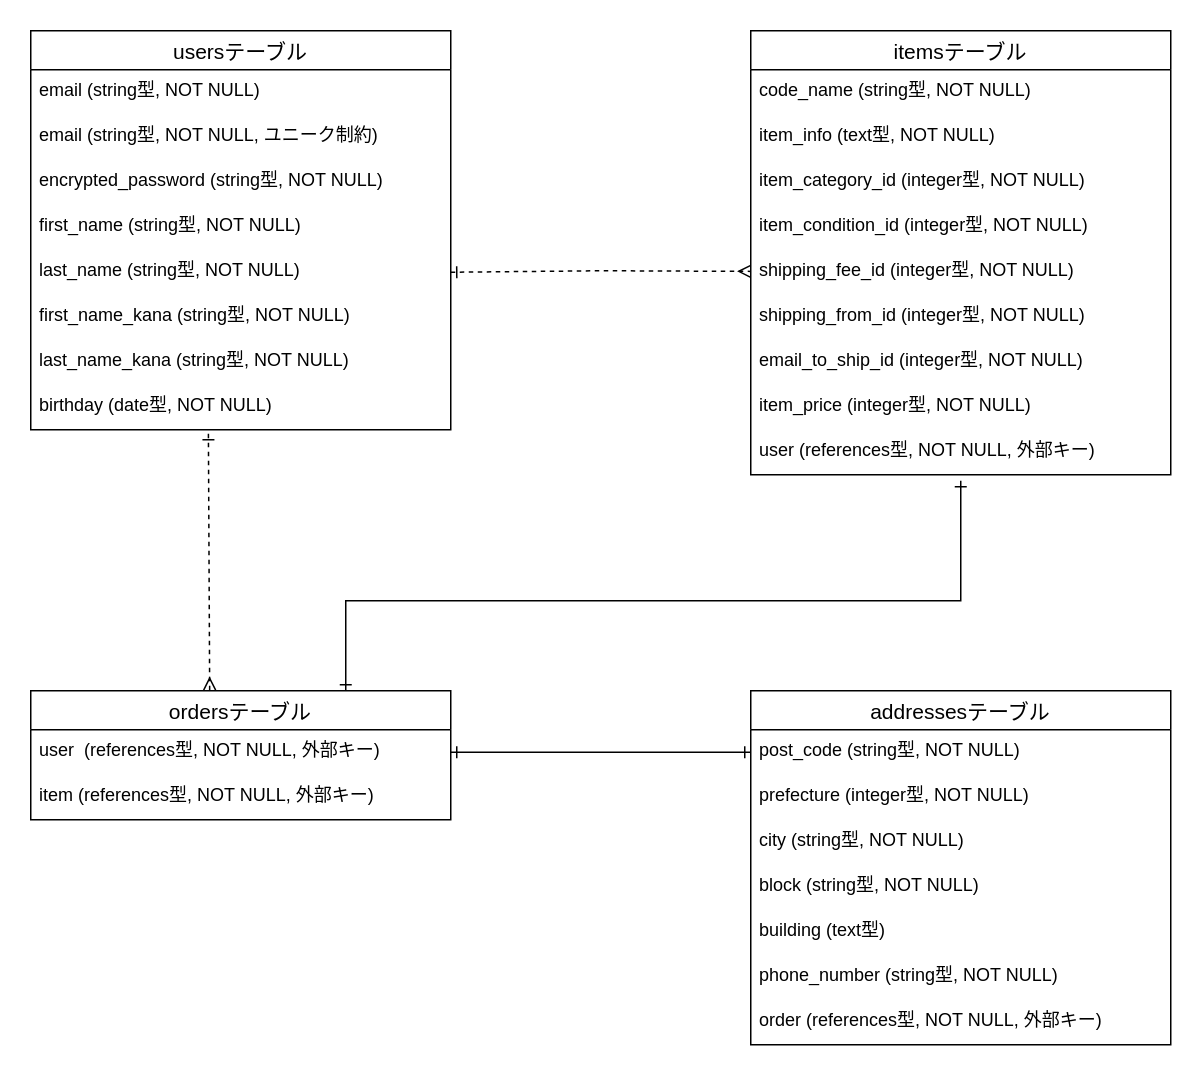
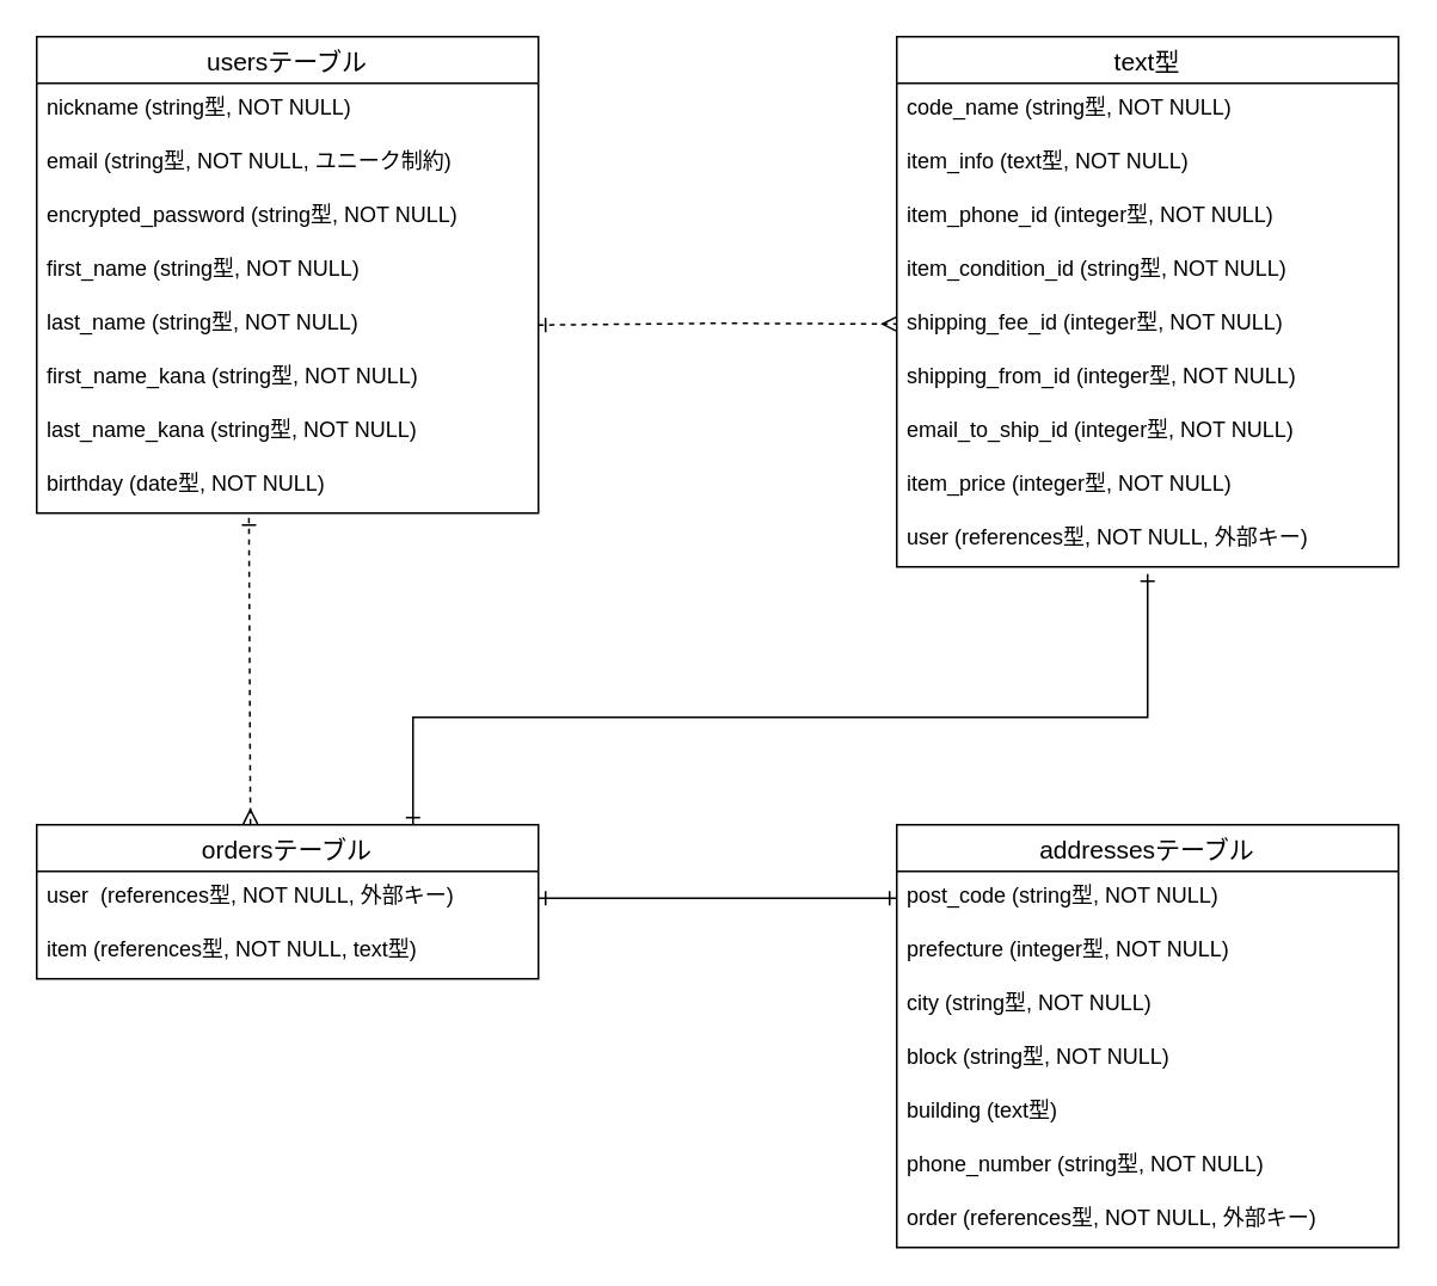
- <mxCell id="11" value="itemsテーブル" style="swimlane;fontStyle=0;childLayout=stackLayout;horizontal=1;startSize=26;horizontalStack=0;resizeParent=1;resizeParentMax=0;resizeLast=0;collapsible=1;marginBottom=0;align=center;fontSize=14;" vertex="1" parent="1"><mxGeometry x="500" y="20" width="280" height="296" as="geometry" /></mxCell>
+ <mxCell id="11" value="text型" style="swimlane;fontStyle=0;childLayout=stackLayout;horizontal=1;startSize=26;horizontalStack=0;resizeParent=1;resizeParentMax=0;resizeLast=0;collapsible=1;marginBottom=0;align=center;fontSize=14;" vertex="1" parent="1"><mxGeometry x="500" y="20" width="280" height="296" as="geometry" /></mxCell>
- <mxCell id="3" value="email (string型, NOT NULL)" style="text;strokeColor=none;fillColor=none;spacingLeft=4;spacingRight=4;overflow=hidden;rotatable=0;points=[[0,0.5],[1,0.5]];portConstraint=eastwest;fontSize=12;" vertex="1" parent="2"><mxGeometry y="26" width="280" height="30" as="geometry" /></mxCell>
+ <mxCell id="3" value="nickname (string型, NOT NULL)" style="text;strokeColor=none;fillColor=none;spacingLeft=4;spacingRight=4;overflow=hidden;rotatable=0;points=[[0,0.5],[1,0.5]];portConstraint=eastwest;fontSize=12;" vertex="1" parent="2"><mxGeometry y="26" width="280" height="30" as="geometry" /></mxCell>
- <mxCell id="14" value="item_category_id (integer型, NOT NULL)" style="text;strokeColor=none;fillColor=none;spacingLeft=4;spacingRight=4;overflow=hidden;rotatable=0;points=[[0,0.5],[1,0.5]];portConstraint=eastwest;fontSize=12;" vertex="1" parent="11"><mxGeometry y="86" width="280" height="30" as="geometry" /></mxCell>
+ <mxCell id="14" value="item_phone_id (integer型, NOT NULL)" style="text;strokeColor=none;fillColor=none;spacingLeft=4;spacingRight=4;overflow=hidden;rotatable=0;points=[[0,0.5],[1,0.5]];portConstraint=eastwest;fontSize=12;" vertex="1" parent="11"><mxGeometry y="86" width="280" height="30" as="geometry" /></mxCell>
- <mxCell id="15" value="item_condition_id (integer型, NOT NULL)" style="text;strokeColor=none;fillColor=none;spacingLeft=4;spacingRight=4;overflow=hidden;rotatable=0;points=[[0,0.5],[1,0.5]];portConstraint=eastwest;fontSize=12;" vertex="1" parent="11"><mxGeometry y="116" width="280" height="30" as="geometry" /></mxCell>
+ <mxCell id="15" value="item_condition_id (string型, NOT NULL)" style="text;strokeColor=none;fillColor=none;spacingLeft=4;spacingRight=4;overflow=hidden;rotatable=0;points=[[0,0.5],[1,0.5]];portConstraint=eastwest;fontSize=12;" vertex="1" parent="11"><mxGeometry y="116" width="280" height="30" as="geometry" /></mxCell>
- <mxCell id="23" value="item (references型, NOT NULL, 外部キー)" style="text;strokeColor=none;fillColor=none;spacingLeft=4;spacingRight=4;overflow=hidden;rotatable=0;points=[[0,0.5],[1,0.5]];portConstraint=eastwest;fontSize=12;" vertex="1" parent="21"><mxGeometry y="56" width="280" height="30" as="geometry" /></mxCell>
+ <mxCell id="23" value="item (references型, NOT NULL, text型)" style="text;strokeColor=none;fillColor=none;spacingLeft=4;spacingRight=4;overflow=hidden;rotatable=0;points=[[0,0.5],[1,0.5]];portConstraint=eastwest;fontSize=12;" vertex="1" parent="21"><mxGeometry y="56" width="280" height="30" as="geometry" /></mxCell>
